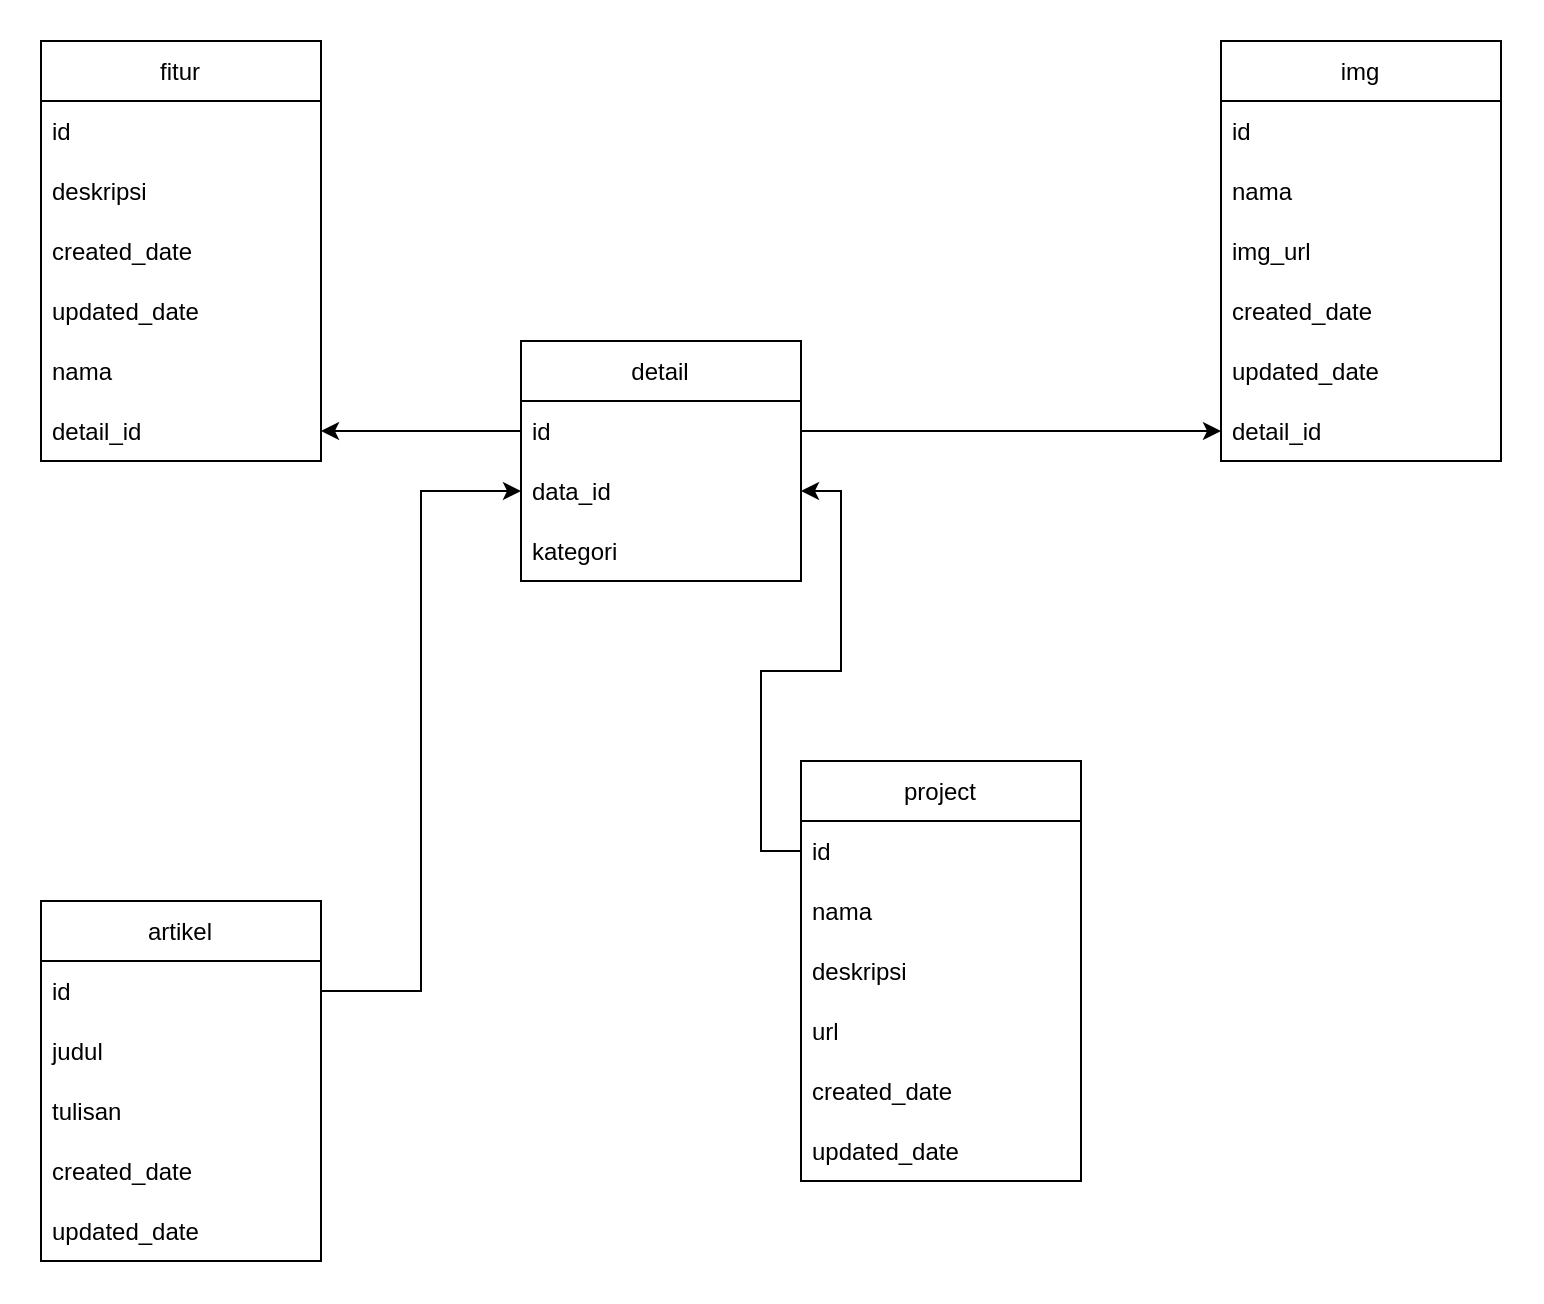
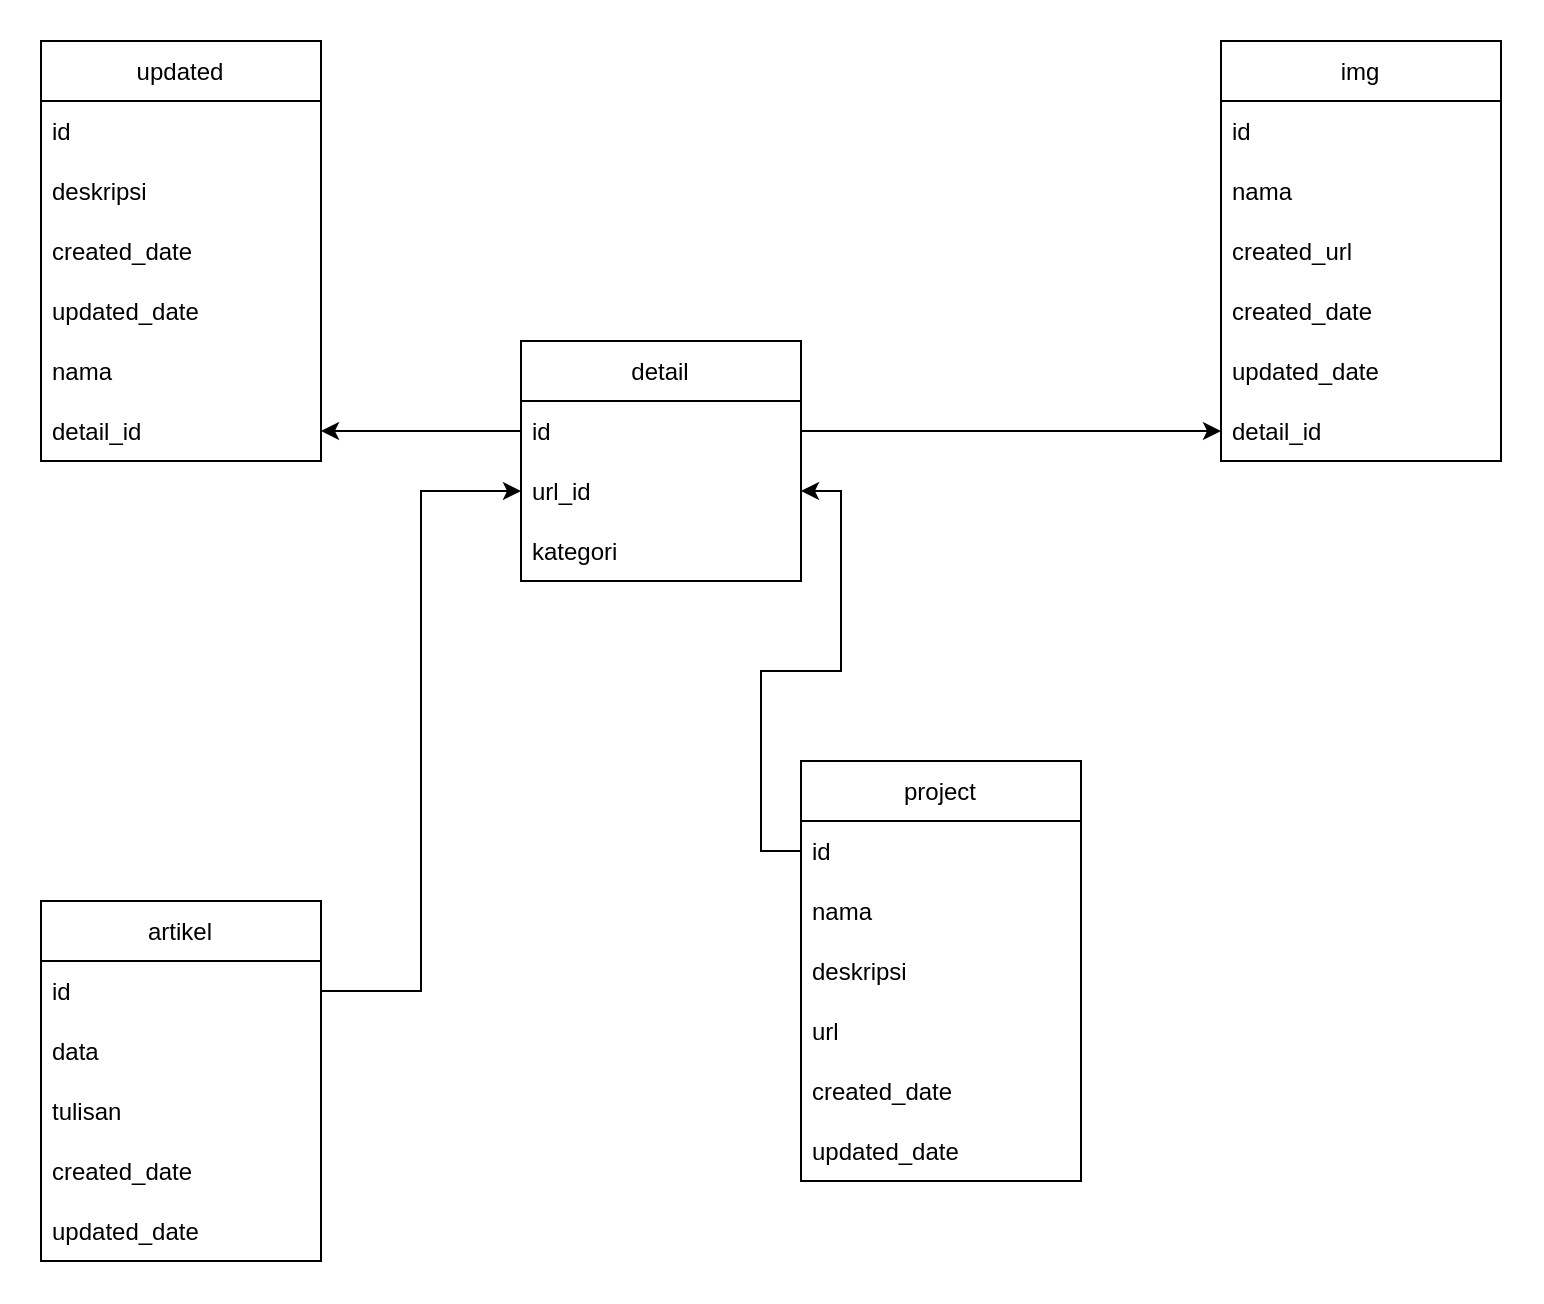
- <mxCell id="9" value="fitur" style="swimlane;fontStyle=0;childLayout=stackLayout;horizontal=1;startSize=30;horizontalStack=0;resizeParent=1;resizeParentMax=0;resizeLast=0;collapsible=1;marginBottom=0;" parent="1" vertex="1"><mxGeometry x="20" y="20" width="140" height="210" as="geometry" /></mxCell>
+ <mxCell id="9" value="updated" style="swimlane;fontStyle=0;childLayout=stackLayout;horizontal=1;startSize=30;horizontalStack=0;resizeParent=1;resizeParentMax=0;resizeLast=0;collapsible=1;marginBottom=0;" parent="1" vertex="1"><mxGeometry x="20" y="20" width="140" height="210" as="geometry" /></mxCell>
- <mxCell id="19" value="img_url" style="text;strokeColor=none;fillColor=none;align=left;verticalAlign=middle;spacingLeft=4;spacingRight=4;overflow=hidden;points=[[0,0.5],[1,0.5]];portConstraint=eastwest;rotatable=0;" parent="16" vertex="1"><mxGeometry y="90" width="140" height="30" as="geometry" /></mxCell>
+ <mxCell id="19" value="created_url" style="text;strokeColor=none;fillColor=none;align=left;verticalAlign=middle;spacingLeft=4;spacingRight=4;overflow=hidden;points=[[0,0.5],[1,0.5]];portConstraint=eastwest;rotatable=0;" parent="16" vertex="1"><mxGeometry y="90" width="140" height="30" as="geometry" /></mxCell>
- <mxCell id="25" value="data_id" style="text;strokeColor=none;fillColor=none;align=left;verticalAlign=middle;spacingLeft=4;spacingRight=4;overflow=hidden;points=[[0,0.5],[1,0.5]];portConstraint=eastwest;rotatable=0;" vertex="1" parent="23"><mxGeometry y="60" width="140" height="30" as="geometry" /></mxCell>
+ <mxCell id="25" value="url_id" style="text;strokeColor=none;fillColor=none;align=left;verticalAlign=middle;spacingLeft=4;spacingRight=4;overflow=hidden;points=[[0,0.5],[1,0.5]];portConstraint=eastwest;rotatable=0;" vertex="1" parent="23"><mxGeometry y="60" width="140" height="30" as="geometry" /></mxCell>
- <mxCell id="32" value="judul" style="text;strokeColor=none;fillColor=none;align=left;verticalAlign=middle;spacingLeft=4;spacingRight=4;overflow=hidden;points=[[0,0.5],[1,0.5]];portConstraint=eastwest;rotatable=0;" vertex="1" parent="30"><mxGeometry y="60" width="140" height="30" as="geometry" /></mxCell>
+ <mxCell id="32" value="data" style="text;strokeColor=none;fillColor=none;align=left;verticalAlign=middle;spacingLeft=4;spacingRight=4;overflow=hidden;points=[[0,0.5],[1,0.5]];portConstraint=eastwest;rotatable=0;" vertex="1" parent="30"><mxGeometry y="60" width="140" height="30" as="geometry" /></mxCell>
